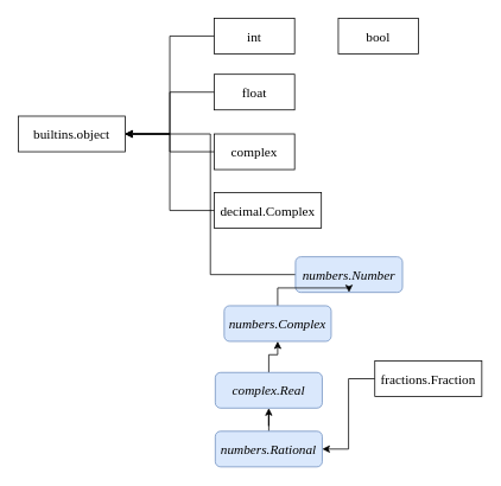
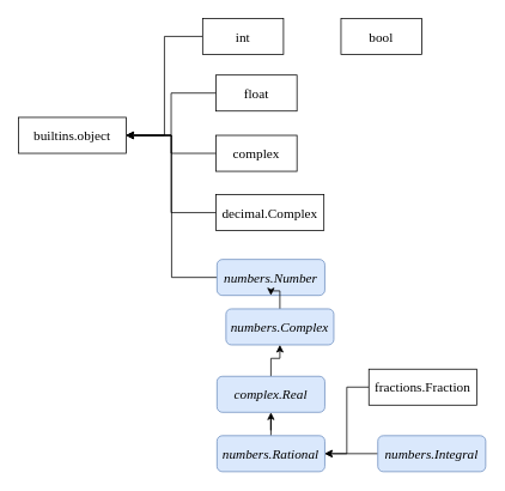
- <mxCell id="4" value="&lt;font style=&quot;font-size: 15px;&quot; face=&quot;Lucida Console&quot;&gt;int&lt;/font&gt;" style="rounded=0;whiteSpace=wrap;html=1;" parent="1" vertex="1"><mxGeometry x="240" y="20" width="90" height="40" as="geometry" /></mxCell>
+ <mxCell id="4" value="&lt;font style=&quot;font-size: 15px;&quot; face=&quot;Lucida Console&quot;&gt;int&lt;/font&gt;" style="rounded=0;whiteSpace=wrap;html=1;" parent="1" vertex="1"><mxGeometry x="225" y="20" width="90" height="40" as="geometry" /></mxCell>
- <mxCell id="13" value="&lt;font style=&quot;font-size: 15px;&quot; face=&quot;Lucida Console&quot;&gt;&lt;i&gt;numbers.Number&lt;/i&gt;&lt;/font&gt;" style="rounded=1;whiteSpace=wrap;html=1;fillColor=#dae8fc;strokeColor=#6c8ebf;" parent="1" vertex="1"><mxGeometry x="331" y="288" width="120" height="40" as="geometry" /></mxCell>
+ <mxCell id="13" value="&lt;font style=&quot;font-size: 15px;&quot; face=&quot;Lucida Console&quot;&gt;&lt;i&gt;numbers.Number&lt;/i&gt;&lt;/font&gt;" style="rounded=1;whiteSpace=wrap;html=1;fillColor=#dae8fc;strokeColor=#6c8ebf;" parent="1" vertex="1"><mxGeometry x="241" y="288" width="120" height="40" as="geometry" /></mxCell>
- <mxCell id="23" value="&lt;font style=&quot;font-size: 15px;&quot; face=&quot;Lucida Console&quot;&gt;fractions.Fraction&lt;/font&gt;" style="rounded=0;whiteSpace=wrap;html=1;" parent="1" vertex="1"><mxGeometry x="420" y="405" width="120" height="40" as="geometry" /></mxCell>
+ <mxCell id="23" value="&lt;font style=&quot;font-size: 15px;&quot; face=&quot;Lucida Console&quot;&gt;fractions.Fraction&lt;/font&gt;" style="rounded=0;whiteSpace=wrap;html=1;" parent="1" vertex="1"><mxGeometry x="410" y="410" width="120" height="40" as="geometry" /></mxCell>
+ <mxCell id="20" style="edgeStyle=orthogonalEdgeStyle;rounded=0;orthogonalLoop=1;jettySize=auto;html=1;fontFamily=Lucida Console;fontSize=15;" parent="1" source="21" target="19" edge="1"><mxGeometry relative="1" as="geometry" /></mxCell>
+ <mxCell id="21" value="&lt;font style=&quot;font-size: 15px;&quot; face=&quot;Lucida Console&quot;&gt;&lt;i&gt;numbers.Integral&lt;/i&gt;&lt;/font&gt;" style="rounded=1;whiteSpace=wrap;html=1;fillColor=#dae8fc;strokeColor=#6c8ebf;" parent="1" vertex="1"><mxGeometry x="420" y="484" width="120" height="40" as="geometry" /></mxCell>
